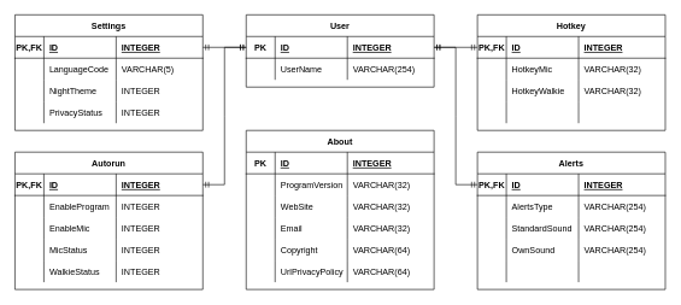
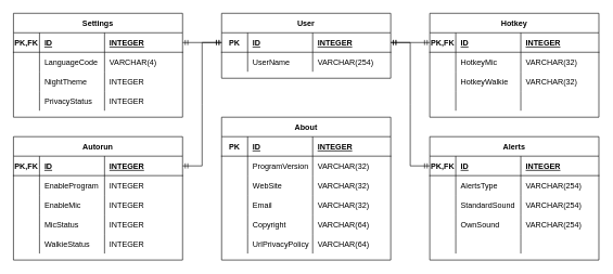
- <mxCell id="78" value="VARCHAR(5)" style="shape=partialRectangle;connectable=0;fillColor=none;top=0;left=0;bottom=0;right=0;align=left;spacingLeft=6;overflow=hidden;" parent="75" vertex="1"><mxGeometry x="140" width="120" height="30" as="geometry"><mxRectangle width="120" height="30" as="alternateBounds" /></mxGeometry></mxCell>
+ <mxCell id="78" value="VARCHAR(4)" style="shape=partialRectangle;connectable=0;fillColor=none;top=0;left=0;bottom=0;right=0;align=left;spacingLeft=6;overflow=hidden;" parent="75" vertex="1"><mxGeometry x="140" width="120" height="30" as="geometry"><mxRectangle width="120" height="30" as="alternateBounds" /></mxGeometry></mxCell>
